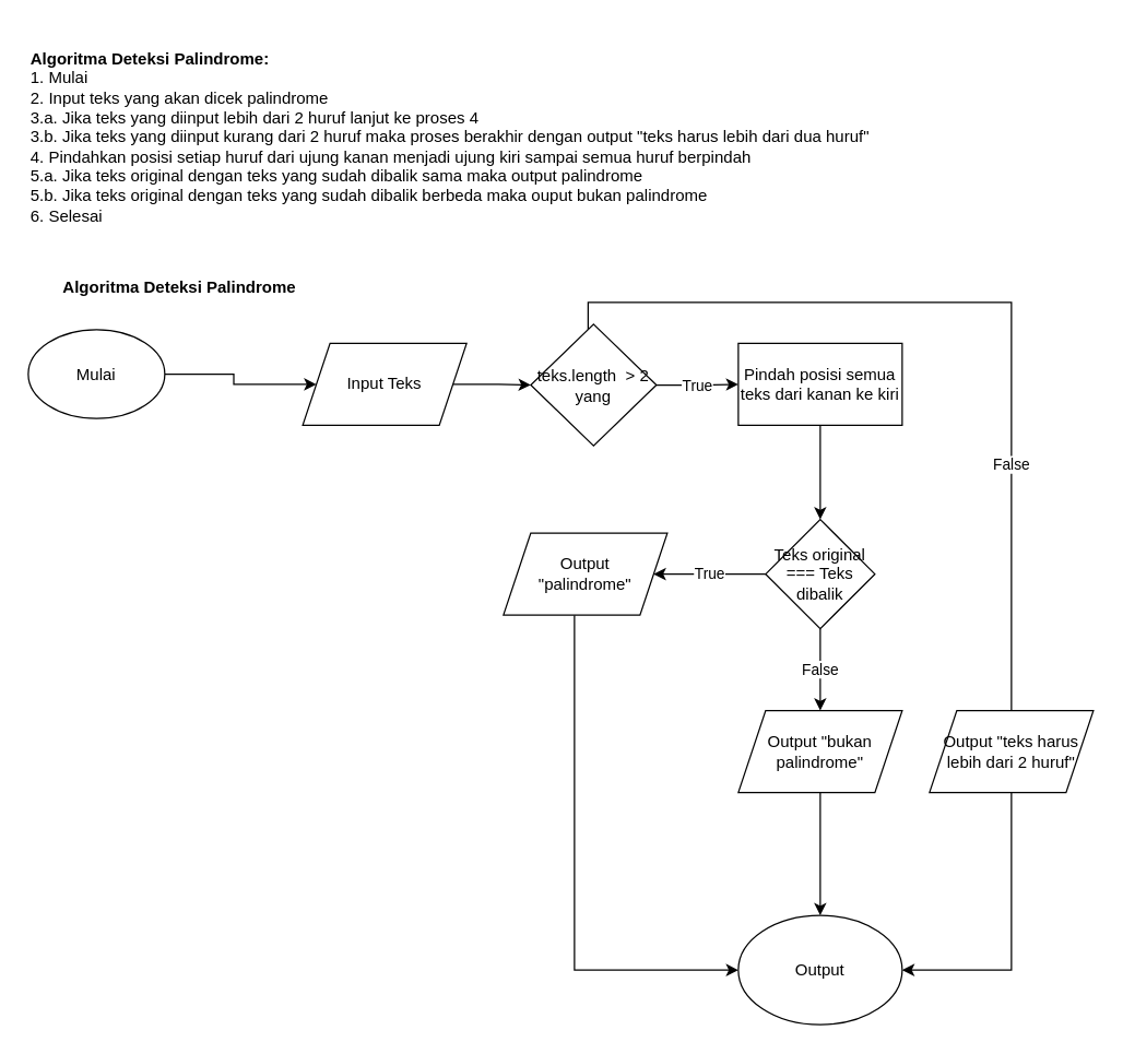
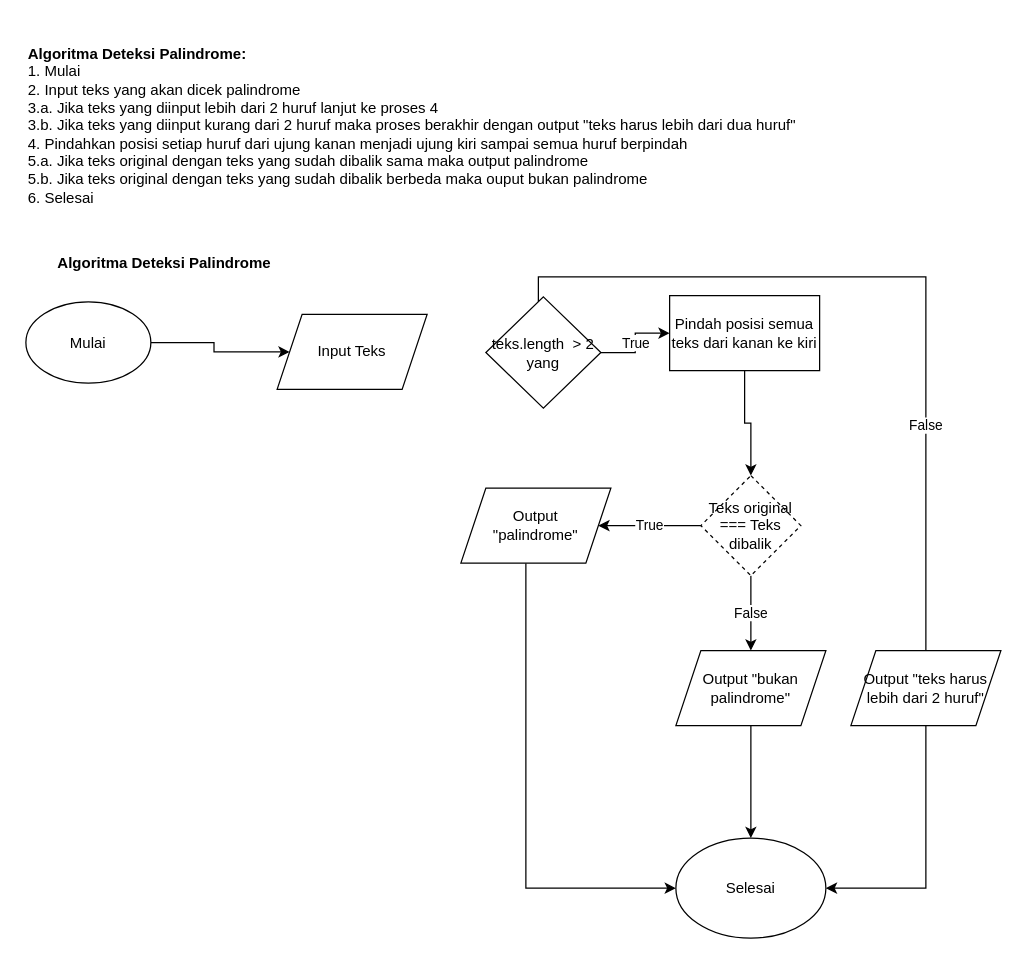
- <mxCell id="6" value="" style="edgeStyle=orthogonalEdgeStyle;rounded=0;orthogonalLoop=1;jettySize=auto;html=1;" parent="1" source="7" target="10" edge="1"><mxGeometry relative="1" as="geometry" /></mxCell>
- <mxCell id="12" value="Pindah posisi semua teks dari kanan ke kiri" style="rounded=0;whiteSpace=wrap;html=1;" parent="1" vertex="1"><mxGeometry x="540" y="251" width="120" height="60" as="geometry" /></mxCell>
+ <mxCell id="12" value="Pindah posisi semua teks dari kanan ke kiri" style="rounded=0;whiteSpace=wrap;html=1;" parent="1" vertex="1"><mxGeometry x="535" y="236" width="120" height="60" as="geometry" /></mxCell>
- <mxCell id="15" value="Teks original === Teks dibalik" style="rhombus;whiteSpace=wrap;html=1;" parent="1" vertex="1"><mxGeometry x="560" y="380" width="80" height="80" as="geometry" /></mxCell>
+ <mxCell id="15" value="Teks original === Teks dibalik" style="rhombus;whiteSpace=wrap;html=1;dashed=1;" parent="1" vertex="1"><mxGeometry x="560" y="380" width="80" height="80" as="geometry" /></mxCell>
- <mxCell id="20" value="Output" style="ellipse;whiteSpace=wrap;html=1;" parent="1" vertex="1"><mxGeometry x="540" y="670" width="120" height="80" as="geometry" /></mxCell>
+ <mxCell id="20" value="Selesai" style="ellipse;whiteSpace=wrap;html=1;" parent="1" vertex="1"><mxGeometry x="540" y="670" width="120" height="80" as="geometry" /></mxCell>
